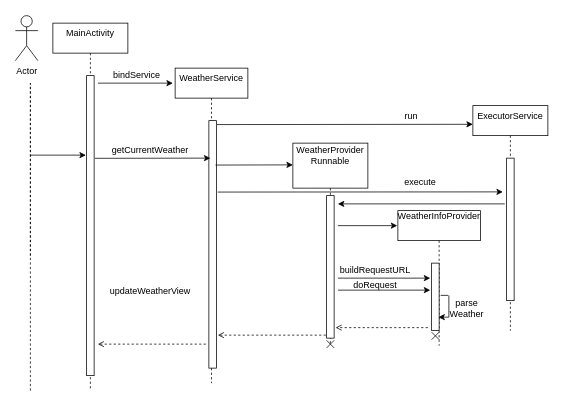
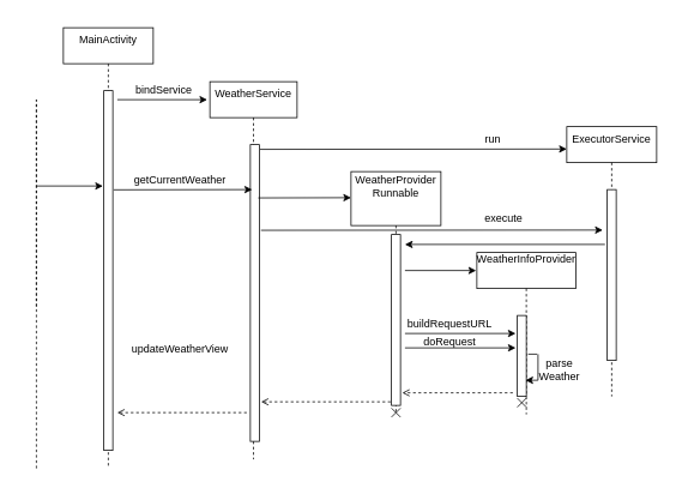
- <mxCell id="35" value="Actor" style="shape=umlActor;verticalLabelPosition=bottom;verticalAlign=top;html=1;outlineConnect=0;" vertex="1" parent="1"><mxGeometry x="20" y="20" width="30" height="60" as="geometry" /></mxCell>
